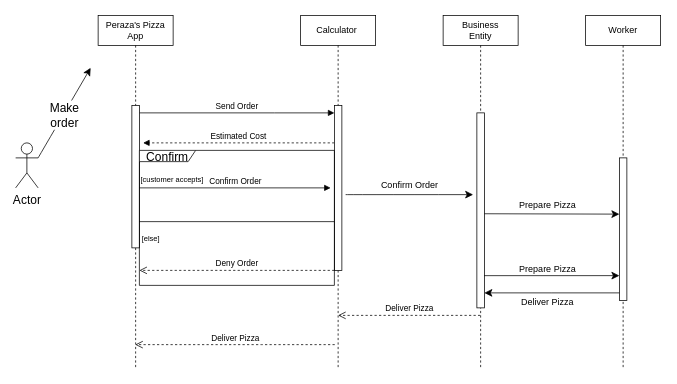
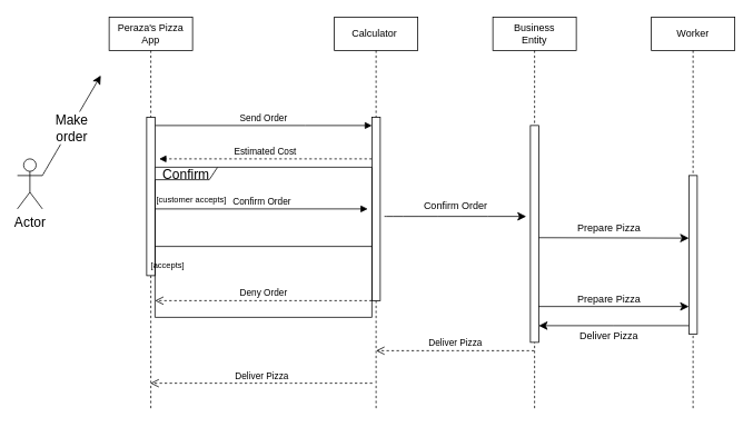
- <mxCell id="20" value="&lt;font style=&quot;font-size: 10px;&quot;&gt;[else]&lt;/font&gt;" style="text;html=1;align=center;verticalAlign=middle;resizable=0;points=[];autosize=1;strokeColor=none;fillColor=none;fontSize=16;" vertex="1" parent="13"><mxGeometry x="-10" y="100" width="50" height="30" as="geometry" /></mxCell>
+ <mxCell id="20" value="&lt;font style=&quot;font-size: 10px;&quot;&gt;[accepts]&lt;/font&gt;" style="text;html=1;align=center;verticalAlign=middle;resizable=0;points=[];autosize=1;strokeColor=none;fillColor=none;fontSize=16;" vertex="1" parent="13"><mxGeometry x="-10" y="100" width="50" height="30" as="geometry" /></mxCell>
